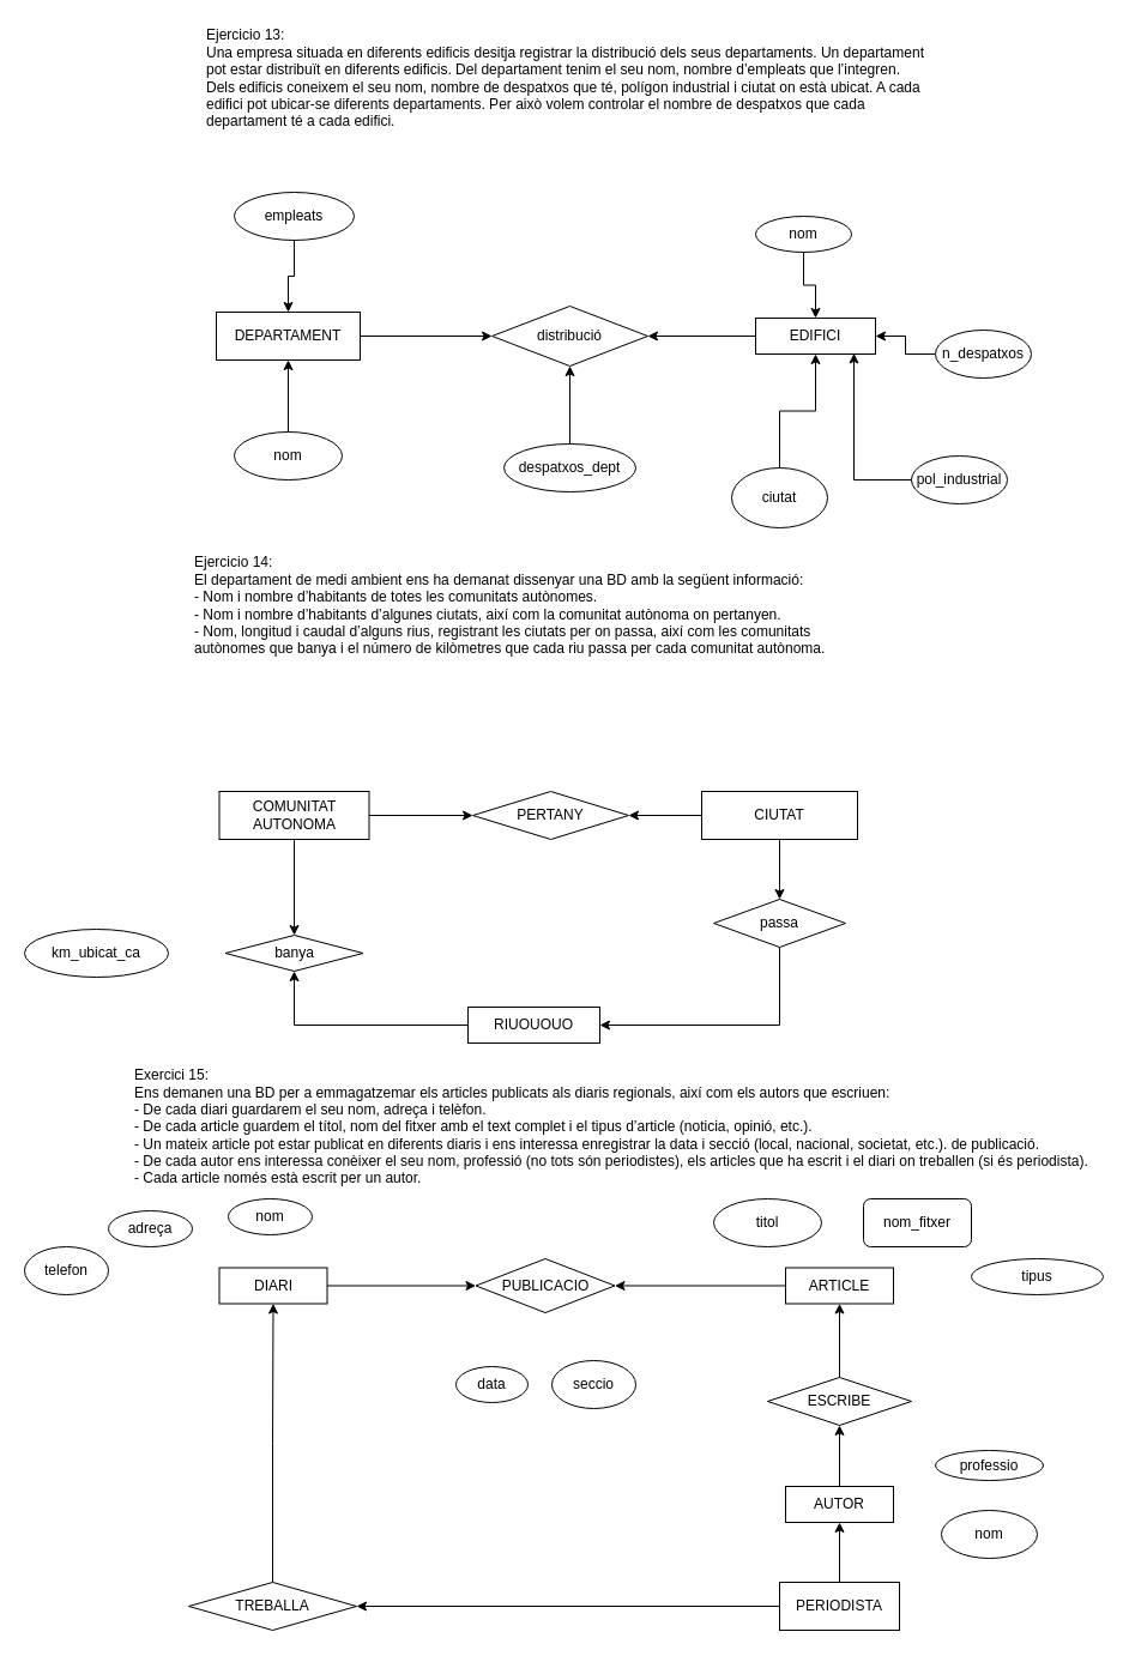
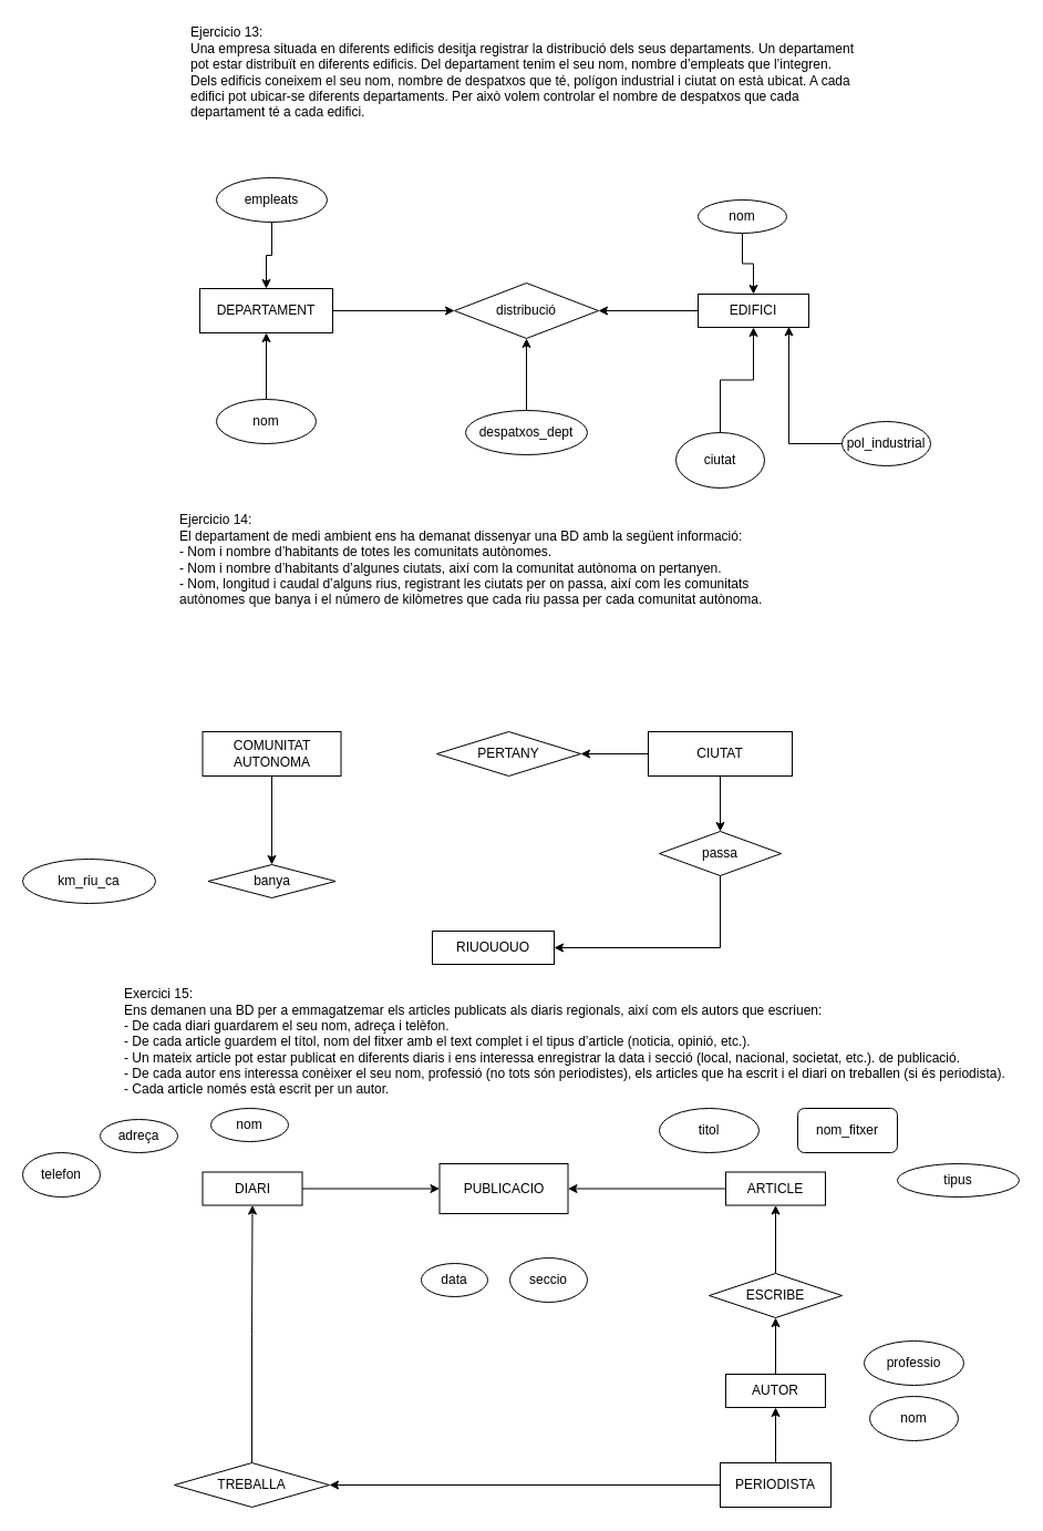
- <mxCell id="9" style="edgeStyle=orthogonalEdgeStyle;rounded=0;orthogonalLoop=1;jettySize=auto;html=1;" parent="1" source="10" target="6" edge="1"><mxGeometry relative="1" as="geometry" /></mxCell>
- <mxCell id="10" value="n_despatxos" style="ellipse;whiteSpace=wrap;html=1;" parent="1" vertex="1"><mxGeometry x="780" y="275" width="80" height="40" as="geometry" /></mxCell>
- <mxCell id="23" style="edgeStyle=orthogonalEdgeStyle;rounded=0;orthogonalLoop=1;jettySize=auto;html=1;" parent="1" source="25" target="31" edge="1"><mxGeometry relative="1" as="geometry" /></mxCell>
- <mxCell id="35" value="km_ubicat_ca" style="ellipse;whiteSpace=wrap;html=1;" parent="1" vertex="1"><mxGeometry x="20" y="775" width="120" height="40" as="geometry" /></mxCell>
+ <mxCell id="35" value="km_riu_ca" style="ellipse;whiteSpace=wrap;html=1;" parent="1" vertex="1"><mxGeometry x="20" y="775" width="120" height="40" as="geometry" /></mxCell>
- <mxCell id="29" style="edgeStyle=orthogonalEdgeStyle;rounded=0;orthogonalLoop=1;jettySize=auto;html=1;" parent="1" source="30" target="32" edge="1"><mxGeometry relative="1" as="geometry" /></mxCell>
- <mxCell id="42" value="PUBLICACIO" style="rhombus;whiteSpace=wrap;html=1;" parent="1" vertex="1"><mxGeometry x="396.5" y="1050" width="116" height="45" as="geometry" /></mxCell>
+ <mxCell id="42" value="PUBLICACIO" style="whiteSpace=wrap;html=1;rounded=0;" parent="1" vertex="1"><mxGeometry x="396.5" y="1050" width="116" height="45" as="geometry" /></mxCell>
- <mxCell id="53" value="professio" style="ellipse;whiteSpace=wrap;html=1;" parent="1" vertex="1"><mxGeometry x="780" y="1210" width="90" height="25" as="geometry" /></mxCell>
+ <mxCell id="53" value="professio" style="ellipse;whiteSpace=wrap;html=1;" parent="1" vertex="1"><mxGeometry x="780" y="1210" width="90" height="40" as="geometry" /></mxCell>
